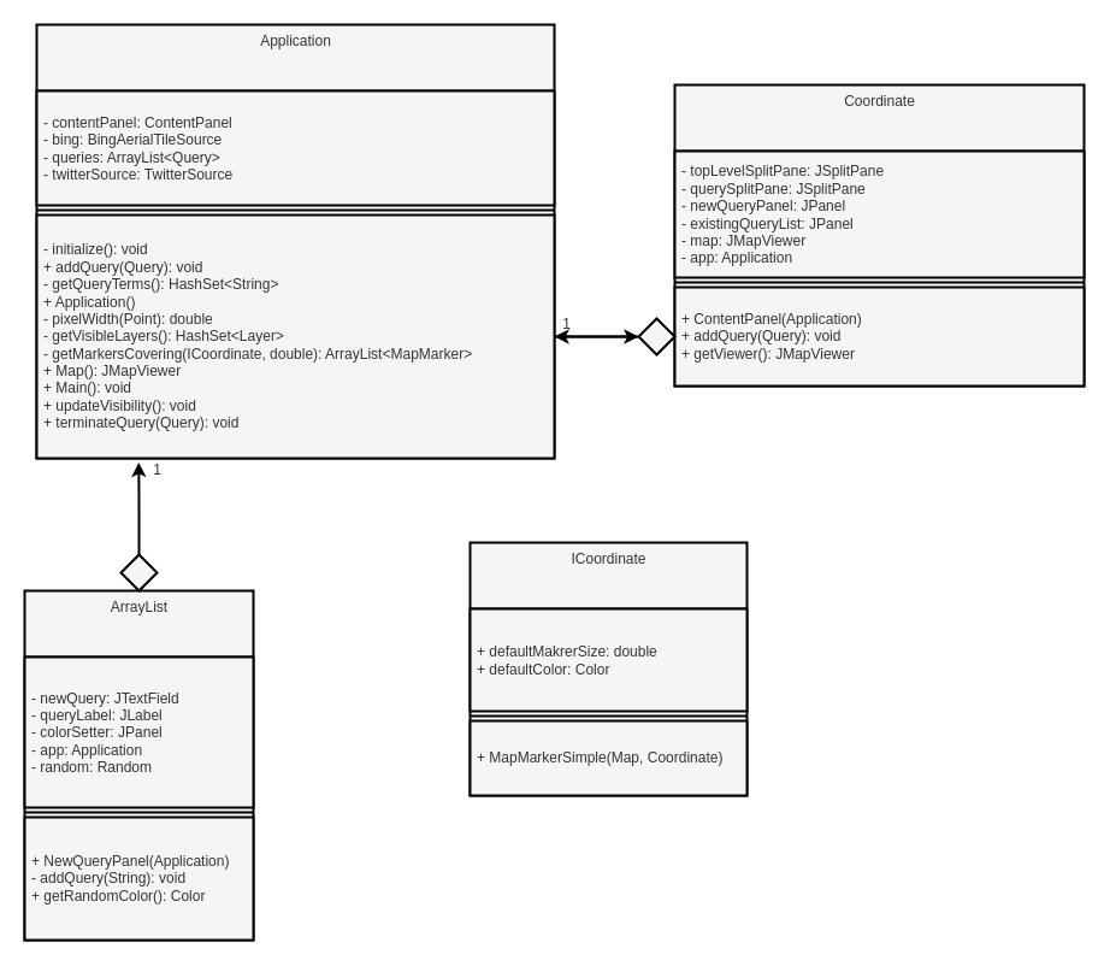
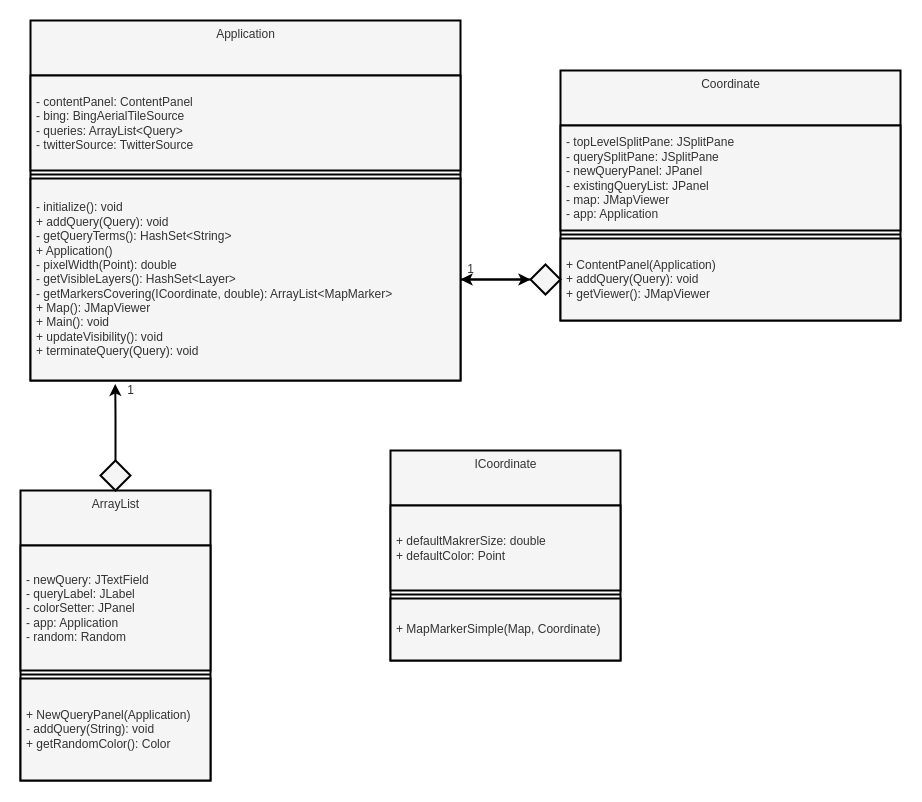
- <mxCell id="3" value="+ defaultMakrerSize: double&lt;br&gt;+ defaultColor: Color" style="text;html=1;strokeColor=#000000;fillColor=#f5f5f5;align=left;verticalAlign=middle;spacingLeft=4;spacingRight=4;overflow=hidden;rotatable=0;points=[[0,0.5],[1,0.5]];portConstraint=eastwest;labelBackgroundColor=none;fontColor=#333333;strokeWidth=2;" vertex="1" parent="2"><mxGeometry y="55" width="230" height="85" as="geometry" /></mxCell>
+ <mxCell id="3" value="+ defaultMakrerSize: double&lt;br&gt;+ defaultColor: Point" style="text;html=1;strokeColor=#000000;fillColor=#f5f5f5;align=left;verticalAlign=middle;spacingLeft=4;spacingRight=4;overflow=hidden;rotatable=0;points=[[0,0.5],[1,0.5]];portConstraint=eastwest;labelBackgroundColor=none;fontColor=#333333;strokeWidth=2;" vertex="1" parent="2"><mxGeometry y="55" width="230" height="85" as="geometry" /></mxCell>
